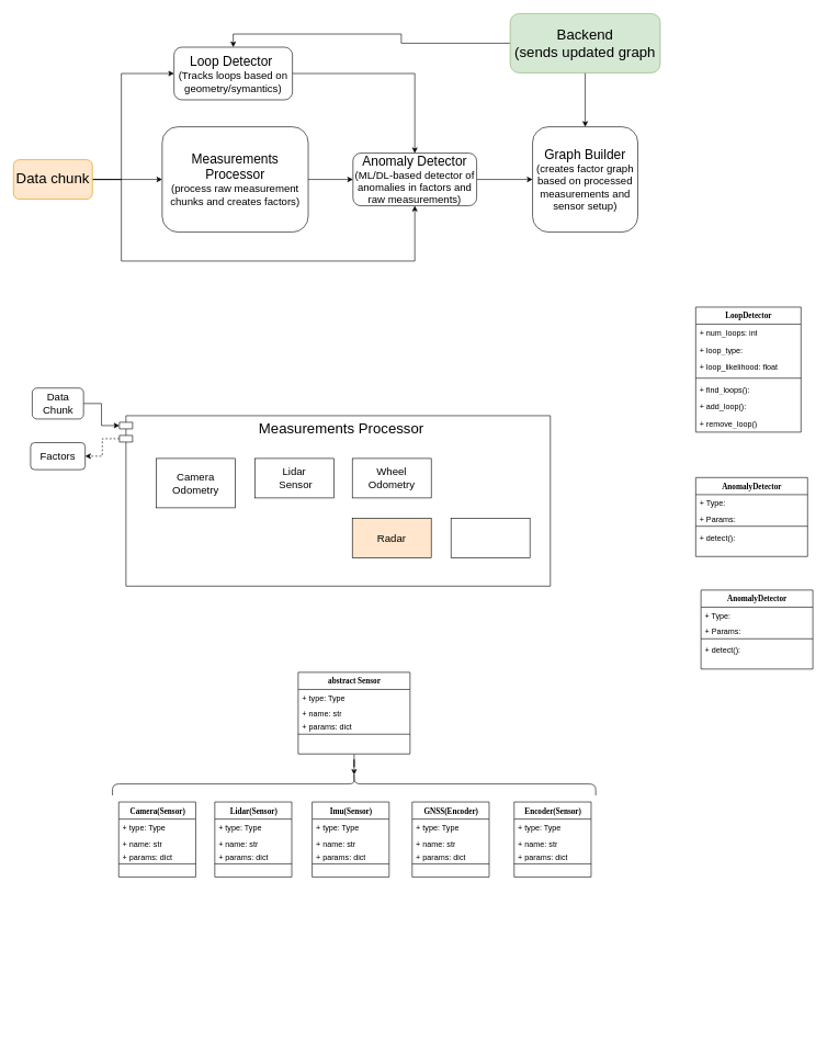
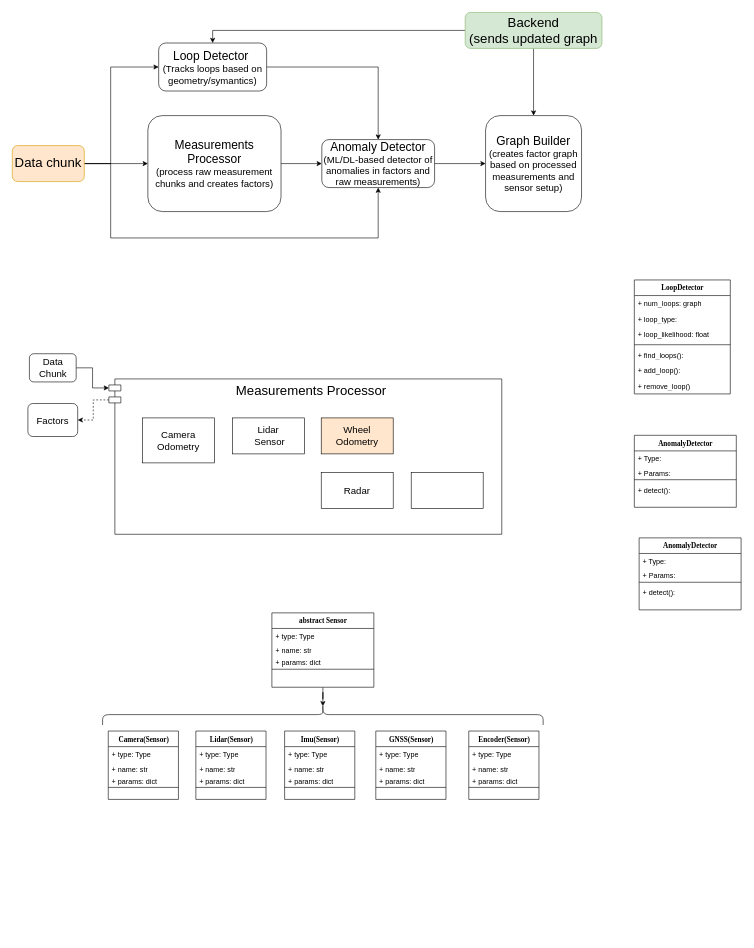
- <mxCell id="30" value="&lt;span style=&quot;font-size: 22px;&quot;&gt;Backend&lt;br&gt;(sends updated graph&lt;br&gt;&lt;/span&gt;" style="rounded=1;whiteSpace=wrap;html=1;fillColor=#d5e8d4;strokeColor=#82b366;" parent="1" vertex="1"><mxGeometry x="775" y="20" width="228" height="90" as="geometry" /></mxCell>
+ <mxCell id="30" value="&lt;span style=&quot;font-size: 22px;&quot;&gt;Backend&lt;br&gt;(sends updated graph&lt;br&gt;&lt;/span&gt;" style="rounded=1;whiteSpace=wrap;html=1;fillColor=#d5e8d4;strokeColor=#82b366;" parent="1" vertex="1"><mxGeometry x="775" y="20" width="228" height="60" as="geometry" /></mxCell>
- <mxCell id="5" value="+ num_loops: int" style="text;html=1;strokeColor=none;fillColor=none;align=left;verticalAlign=top;spacingLeft=4;spacingRight=4;whiteSpace=wrap;overflow=hidden;rotatable=0;points=[[0,0.5],[1,0.5]];portConstraint=eastwest;" parent="4" vertex="1"><mxGeometry y="26" width="160" height="26" as="geometry" /></mxCell>
+ <mxCell id="5" value="+ num_loops: graph" style="text;html=1;strokeColor=none;fillColor=none;align=left;verticalAlign=top;spacingLeft=4;spacingRight=4;whiteSpace=wrap;overflow=hidden;rotatable=0;points=[[0,0.5],[1,0.5]];portConstraint=eastwest;" parent="4" vertex="1"><mxGeometry y="26" width="160" height="26" as="geometry" /></mxCell>
- <mxCell id="43" value="&lt;font style=&quot;font-size: 16px;&quot;&gt;Factors&lt;/font&gt;" style="rounded=1;whiteSpace=wrap;html=1;" parent="1" vertex="1"><mxGeometry x="46" y="672" width="83" height="41" as="geometry" /></mxCell>
+ <mxCell id="43" value="&lt;font style=&quot;font-size: 16px;&quot;&gt;Factors&lt;/font&gt;" style="rounded=1;whiteSpace=wrap;html=1;" parent="1" vertex="1"><mxGeometry x="46" y="672" width="83" height="55" as="geometry" /></mxCell>
- <mxCell id="38" value="&lt;font style=&quot;font-size: 16px;&quot;&gt;Wheel Odometry&lt;/font&gt;" style="rounded=0;whiteSpace=wrap;html=1;" parent="1" vertex="1"><mxGeometry x="535" y="696" width="120" height="60" as="geometry" /></mxCell>
+ <mxCell id="38" value="&lt;font style=&quot;font-size: 16px;&quot;&gt;Wheel Odometry&lt;/font&gt;" style="rounded=0;whiteSpace=wrap;html=1;fillColor=#ffe6cc;" parent="1" vertex="1"><mxGeometry x="535" y="696" width="120" height="60" as="geometry" /></mxCell>
- <mxCell id="39" value="&lt;font style=&quot;font-size: 16px;&quot;&gt;Radar&lt;br&gt;&lt;/font&gt;" style="rounded=0;whiteSpace=wrap;html=1;fillColor=#ffe6cc;" parent="1" vertex="1"><mxGeometry x="535" y="787" width="120" height="60" as="geometry" /></mxCell>
+ <mxCell id="39" value="&lt;font style=&quot;font-size: 16px;&quot;&gt;Radar&lt;br&gt;&lt;/font&gt;" style="rounded=0;whiteSpace=wrap;html=1;" parent="1" vertex="1"><mxGeometry x="535" y="787" width="120" height="60" as="geometry" /></mxCell>
- <mxCell id="65" value="GNSS(Encoder)" style="swimlane;html=1;fontStyle=1;align=center;verticalAlign=top;childLayout=stackLayout;horizontal=1;startSize=26;horizontalStack=0;resizeParent=1;resizeLast=0;collapsible=1;marginBottom=0;swimlaneFillColor=#ffffff;rounded=0;shadow=0;comic=0;labelBackgroundColor=none;strokeWidth=1;fillColor=none;fontFamily=Verdana;fontSize=12" vertex="1" parent="1"><mxGeometry x="626" y="1218" width="117" height="114" as="geometry" /></mxCell>
+ <mxCell id="65" value="GNSS(Sensor)" style="swimlane;html=1;fontStyle=1;align=center;verticalAlign=top;childLayout=stackLayout;horizontal=1;startSize=26;horizontalStack=0;resizeParent=1;resizeLast=0;collapsible=1;marginBottom=0;swimlaneFillColor=#ffffff;rounded=0;shadow=0;comic=0;labelBackgroundColor=none;strokeWidth=1;fillColor=none;fontFamily=Verdana;fontSize=12" vertex="1" parent="1"><mxGeometry x="626" y="1218" width="117" height="114" as="geometry" /></mxCell>
